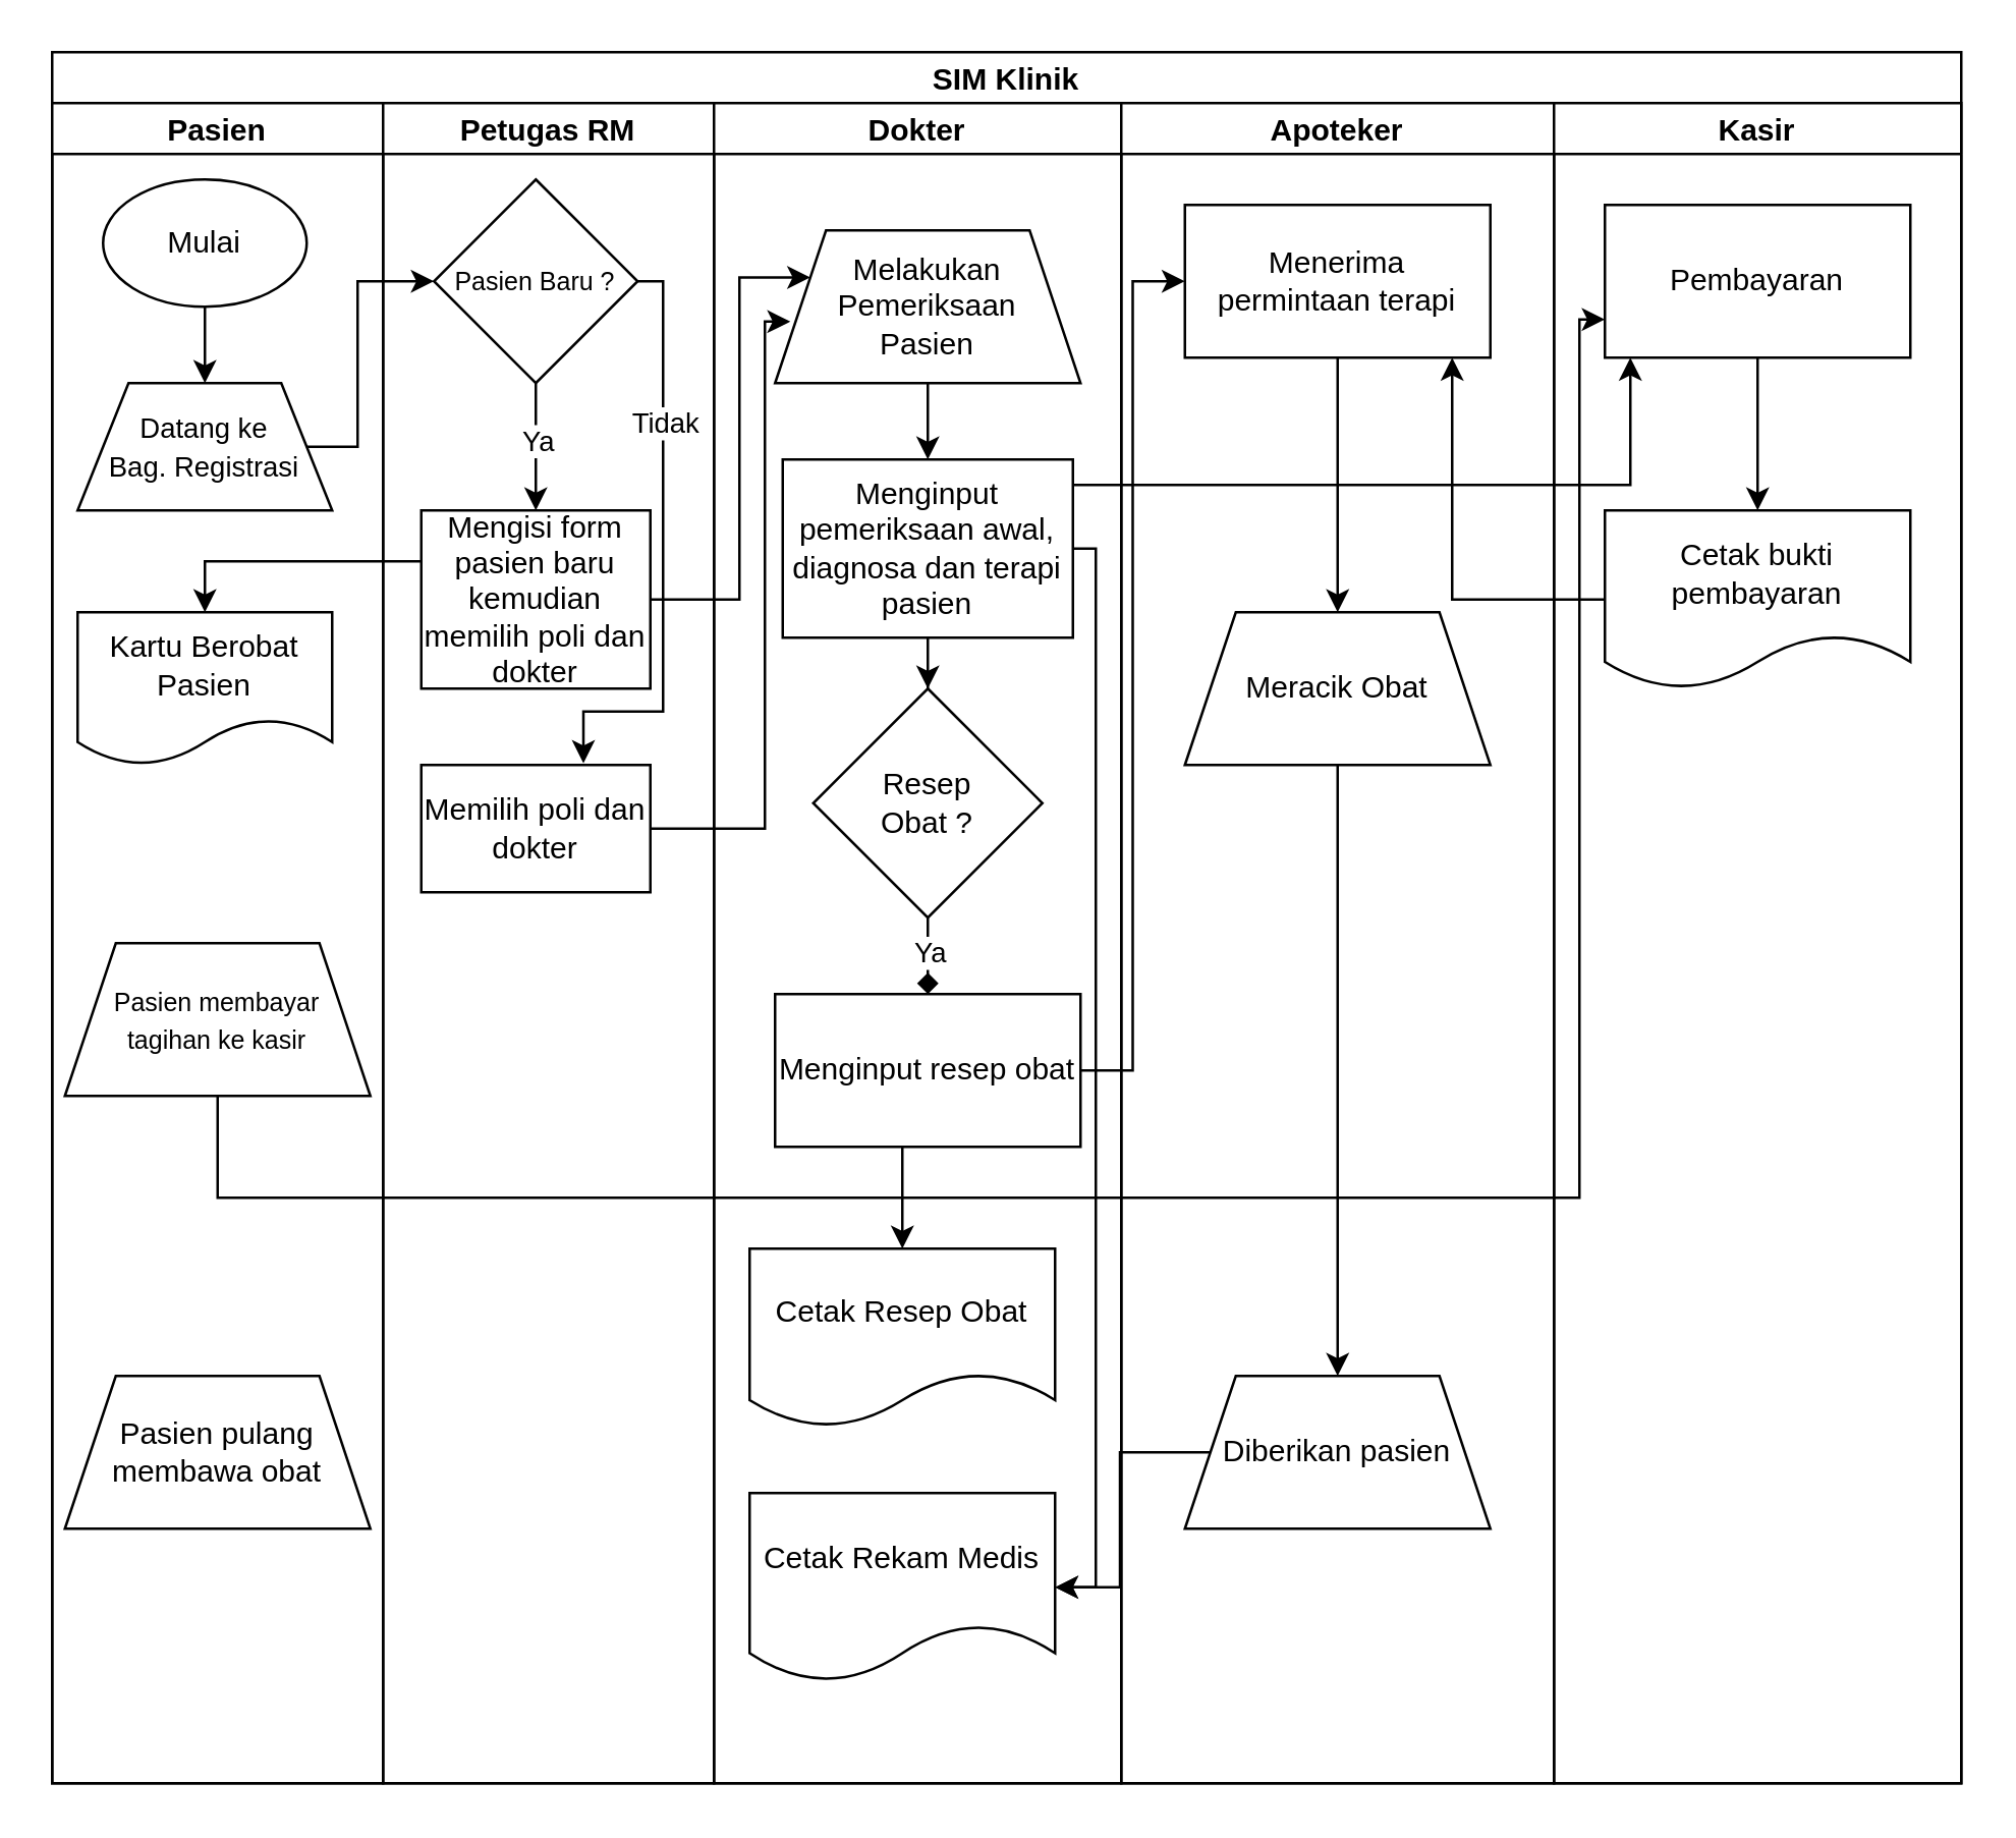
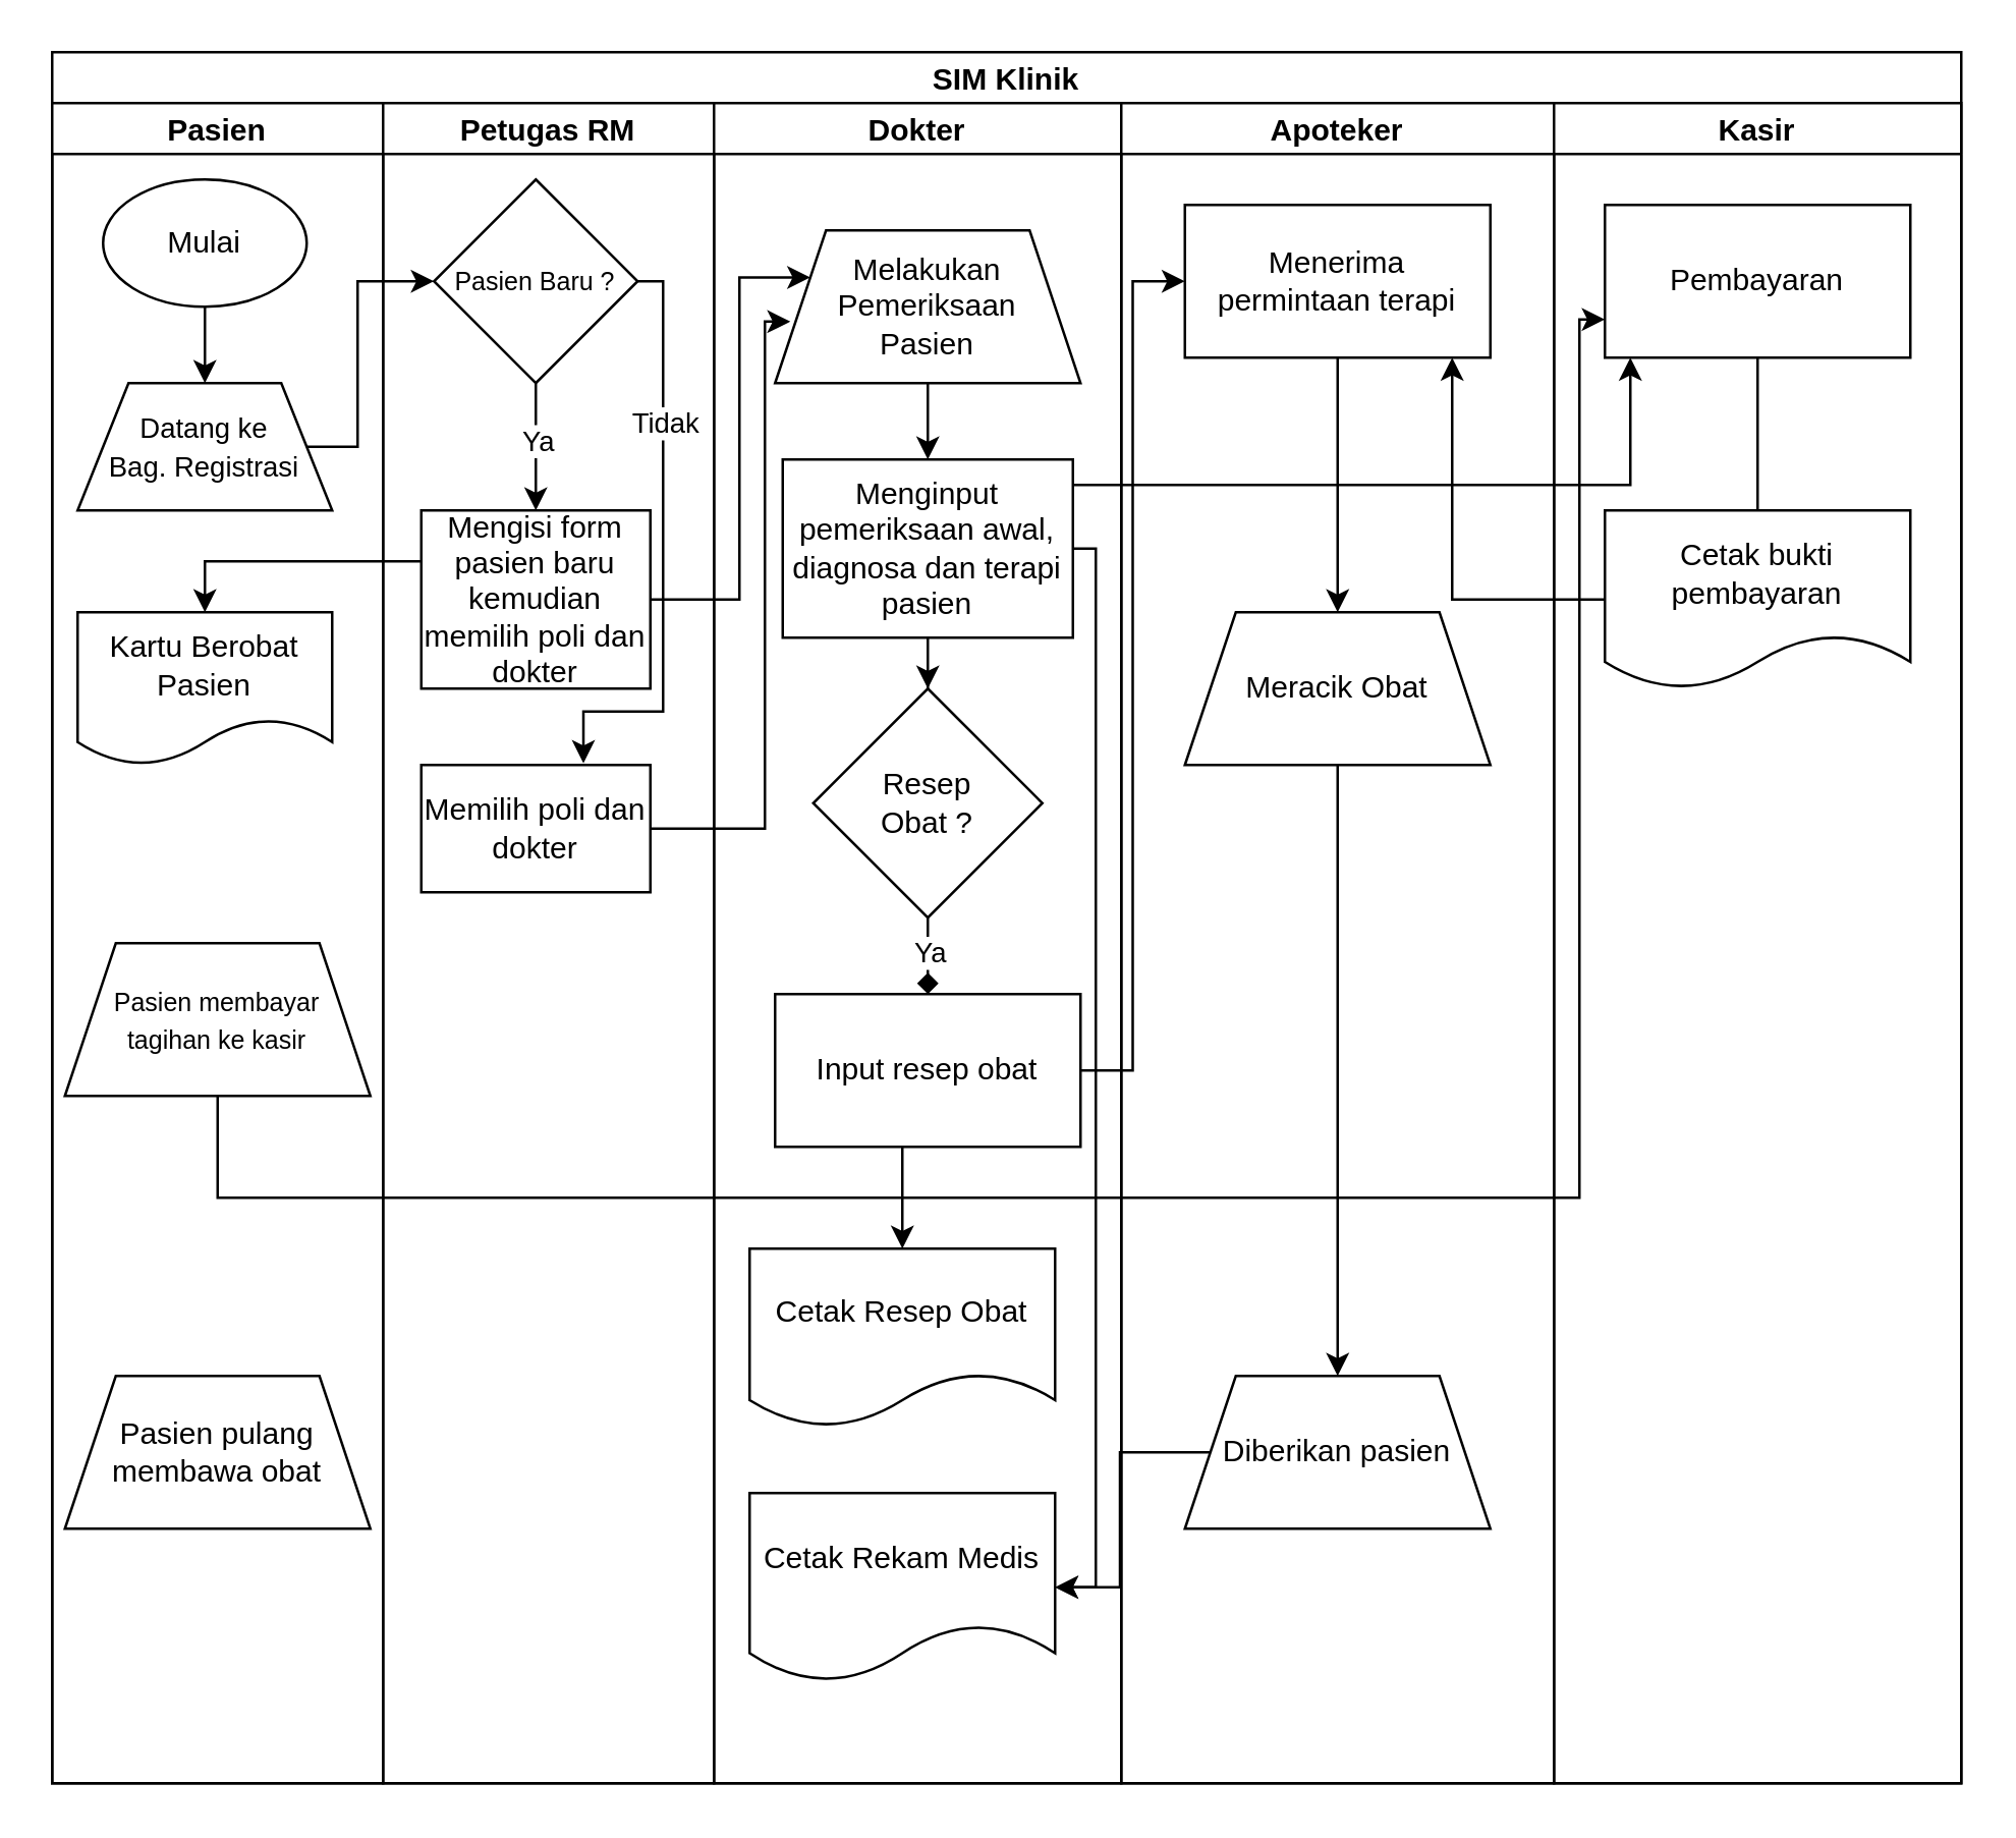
- <mxCell id="38" style="edgeStyle=orthogonalEdgeStyle;rounded=0;orthogonalLoop=1;jettySize=auto;html=1;entryX=0.5;entryY=0;entryDx=0;entryDy=0;" edge="1" parent="37" source="39" target="40"><mxGeometry relative="1" as="geometry" /></mxCell>
+ <mxCell id="38" style="edgeStyle=orthogonalEdgeStyle;rounded=0;orthogonalLoop=1;jettySize=auto;html=1;entryX=0.5;entryY=0;entryDx=0;entryDy=0;endArrow=none;" edge="1" parent="37" source="39" target="40"><mxGeometry relative="1" as="geometry" /></mxCell>
- <mxCell id="28" value="Menginput resep obat" style="rounded=0;whiteSpace=wrap;html=1;" vertex="1" parent="18"><mxGeometry x="24" y="350" width="120" height="60" as="geometry" /></mxCell>
+ <mxCell id="28" value="Input resep obat" style="rounded=0;whiteSpace=wrap;html=1;" vertex="1" parent="18"><mxGeometry x="24" y="350" width="120" height="60" as="geometry" /></mxCell>
